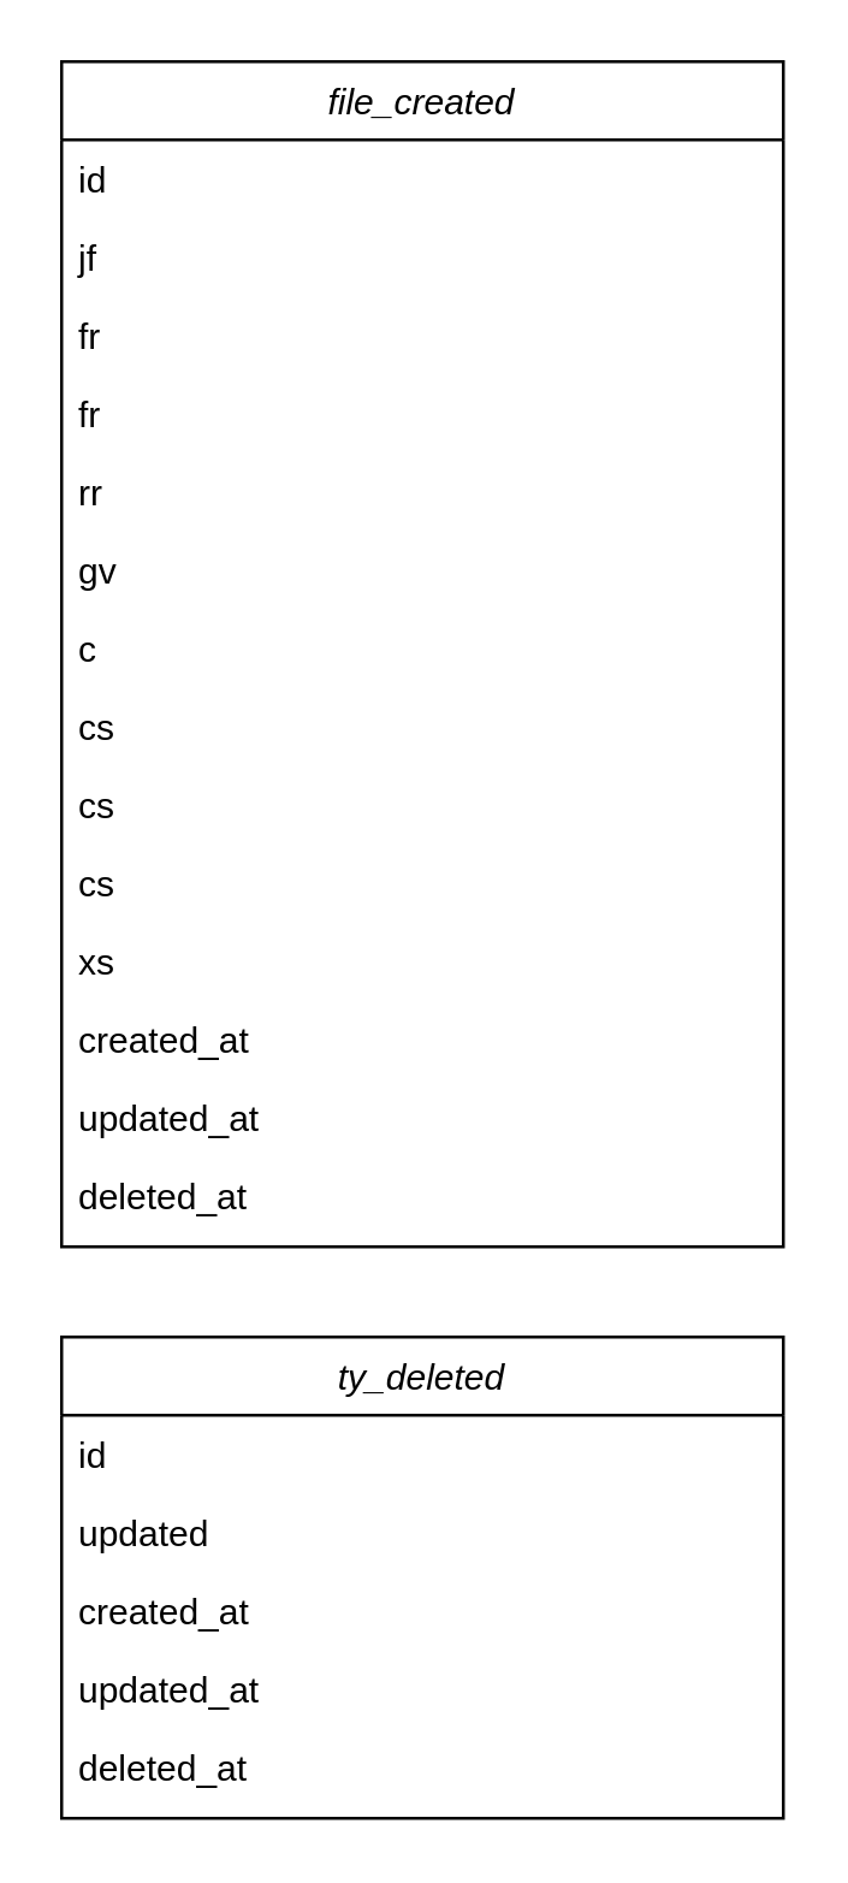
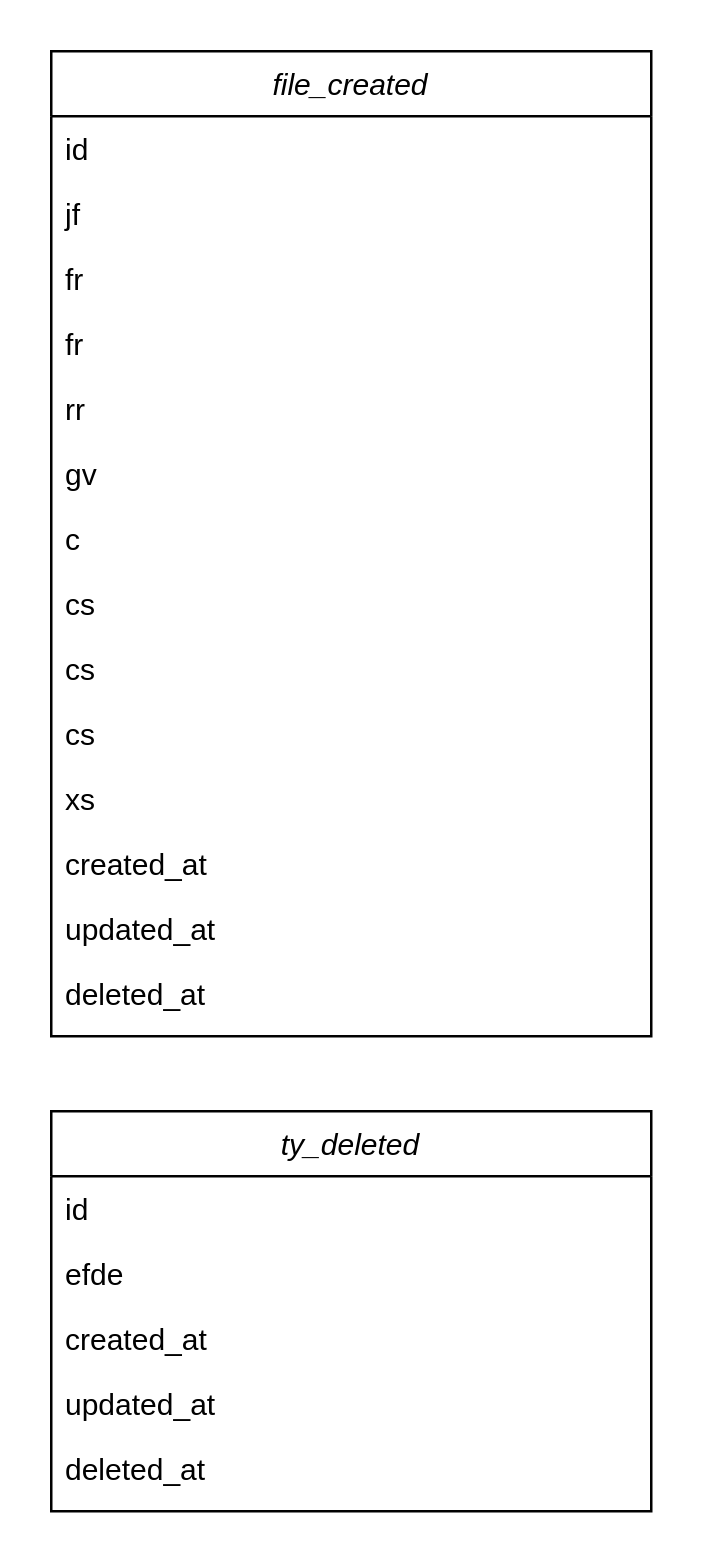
- <mxCell id="19" value="updated" style="text;align=left;verticalAlign=top;spacingLeft=4;spacingRight=4;overflow=hidden;rotatable=0;points=[[0,0.5],[1,0.5]];portConstraint=eastwest;" parent="17" vertex="1"><mxGeometry y="52" width="240" height="26" as="geometry" /></mxCell>
+ <mxCell id="19" value="efde" style="text;align=left;verticalAlign=top;spacingLeft=4;spacingRight=4;overflow=hidden;rotatable=0;points=[[0,0.5],[1,0.5]];portConstraint=eastwest;" parent="17" vertex="1"><mxGeometry y="52" width="240" height="26" as="geometry" /></mxCell>
